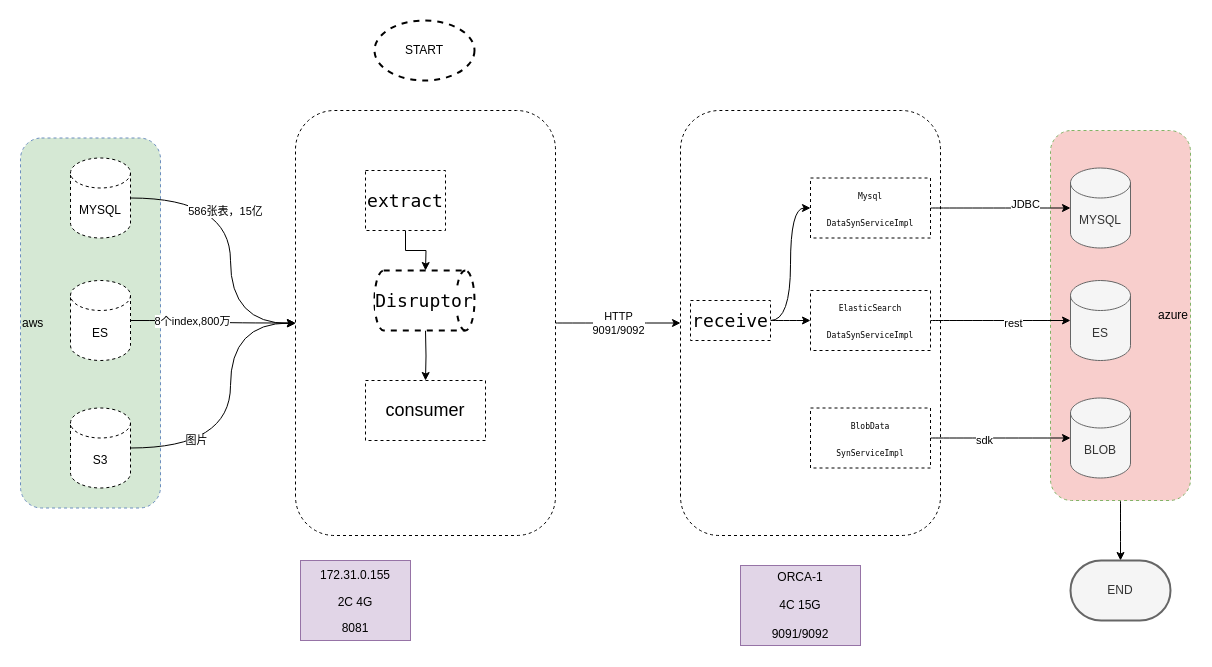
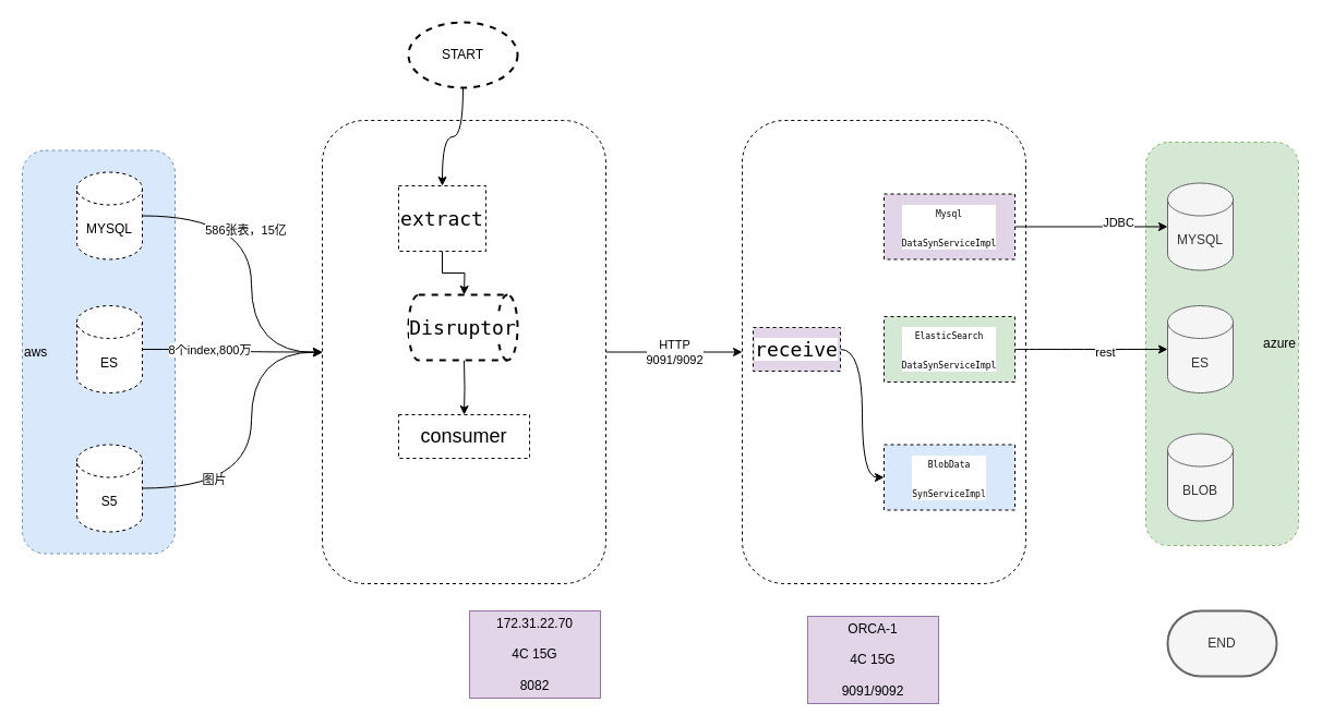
+ <mxCell id="22" value="" style="edgeStyle=orthogonalEdgeStyle;curved=1;rounded=0;orthogonalLoop=1;jettySize=auto;html=1;" edge="1" parent="1" source="23" target="19"><mxGeometry relative="1" as="geometry" /></mxCell>
- <mxCell id="36" value="&lt;pre style=&quot;background-color: rgb(255 , 255 , 255) ; font-family: &amp;#34;jetbrains mono&amp;#34; , monospace&quot;&gt;&lt;pre style=&quot;font-family: &amp;#34;jetbrains mono&amp;#34; , monospace&quot;&gt;&lt;pre style=&quot;font-family: &amp;#34;jetbrains mono&amp;#34; , monospace&quot;&gt;&lt;font style=&quot;font-size: 8px&quot;&gt;Mysql&lt;/font&gt;&lt;/pre&gt;&lt;pre style=&quot;font-family: &amp;#34;jetbrains mono&amp;#34; , monospace&quot;&gt;&lt;font style=&quot;font-size: 8px&quot;&gt;DataSynServiceImpl&lt;/font&gt;&lt;/pre&gt;&lt;/pre&gt;&lt;/pre&gt;" style="rounded=0;whiteSpace=wrap;html=1;shadow=0;dashed=1;" vertex="1" parent="1"><mxGeometry x="810" y="177.5" width="120" height="60" as="geometry" /></mxCell>
+ <mxCell id="36" value="&lt;pre style=&quot;background-color: rgb(255 , 255 , 255) ; font-family: &amp;#34;jetbrains mono&amp;#34; , monospace&quot;&gt;&lt;pre style=&quot;font-family: &amp;#34;jetbrains mono&amp;#34; , monospace&quot;&gt;&lt;pre style=&quot;font-family: &amp;#34;jetbrains mono&amp;#34; , monospace&quot;&gt;&lt;font style=&quot;font-size: 8px&quot;&gt;Mysql&lt;/font&gt;&lt;/pre&gt;&lt;pre style=&quot;font-family: &amp;#34;jetbrains mono&amp;#34; , monospace&quot;&gt;&lt;font style=&quot;font-size: 8px&quot;&gt;DataSynServiceImpl&lt;/font&gt;&lt;/pre&gt;&lt;/pre&gt;&lt;/pre&gt;" style="rounded=0;whiteSpace=wrap;html=1;shadow=0;dashed=1;fillColor=#e1d5e7;" vertex="1" parent="1"><mxGeometry x="810" y="177.5" width="120" height="60" as="geometry" /></mxCell>
- <mxCell id="28" style="edgeStyle=orthogonalEdgeStyle;curved=1;rounded=0;orthogonalLoop=1;jettySize=auto;html=1;entryX=0;entryY=0.5;entryDx=0;entryDy=0;" edge="1" parent="1" source="31" target="36"><mxGeometry relative="1" as="geometry" /></mxCell>
- <mxCell id="3" value="azure" style="rounded=1;whiteSpace=wrap;html=1;dashed=1;fillColor=#f8cecc;strokeColor=#82b366;align=right;" vertex="1" parent="1"><mxGeometry x="1050" y="130" width="140" height="370" as="geometry" /></mxCell>
+ <mxCell id="3" value="azure" style="rounded=1;whiteSpace=wrap;html=1;dashed=1;fillColor=#d5e8d4;strokeColor=#82b366;align=right;" vertex="1" parent="1"><mxGeometry x="1050" y="130" width="140" height="370" as="geometry" /></mxCell>
- <mxCell id="31" value="&lt;pre style=&quot;background-color: rgb(255 , 255 , 255) ; font-family: &amp;#34;jetbrains mono&amp;#34; , monospace ; font-size: 13.5pt&quot;&gt;&lt;pre style=&quot;font-family: &amp;#34;jetbrains mono&amp;#34; , monospace ; font-size: 13.5pt&quot;&gt;receive&lt;/pre&gt;&lt;/pre&gt;" style="rounded=0;whiteSpace=wrap;html=1;shadow=0;dashed=1;" vertex="1" parent="1"><mxGeometry x="690" y="300" width="80" height="40" as="geometry" /></mxCell>
+ <mxCell id="31" value="&lt;pre style=&quot;background-color: rgb(255 , 255 , 255) ; font-family: &amp;#34;jetbrains mono&amp;#34; , monospace ; font-size: 13.5pt&quot;&gt;&lt;pre style=&quot;font-family: &amp;#34;jetbrains mono&amp;#34; , monospace ; font-size: 13.5pt&quot;&gt;receive&lt;/pre&gt;&lt;/pre&gt;" style="rounded=0;whiteSpace=wrap;html=1;shadow=0;dashed=1;fillColor=#e1d5e7;" vertex="1" parent="1"><mxGeometry x="690" y="300" width="80" height="40" as="geometry" /></mxCell>
- <mxCell id="29" value="" style="edgeStyle=orthogonalEdgeStyle;curved=1;rounded=0;orthogonalLoop=1;jettySize=auto;html=1;" edge="1" parent="1" source="31" target="39"><mxGeometry relative="1" as="geometry" /></mxCell>
- <mxCell id="39" value="&lt;pre style=&quot;background-color: rgb(255 , 255 , 255) ; font-family: &amp;#34;jetbrains mono&amp;#34; , monospace&quot;&gt;&lt;pre style=&quot;font-family: &amp;#34;jetbrains mono&amp;#34; , monospace&quot;&gt;&lt;pre style=&quot;font-family: &amp;#34;jetbrains mono&amp;#34; , monospace&quot;&gt;&lt;font style=&quot;font-size: 8px&quot;&gt;ElasticSearch&lt;/font&gt;&lt;/pre&gt;&lt;pre style=&quot;font-family: &amp;#34;jetbrains mono&amp;#34; , monospace&quot;&gt;&lt;font style=&quot;font-size: 8px&quot;&gt;DataSynServiceImpl&lt;/font&gt;&lt;/pre&gt;&lt;/pre&gt;&lt;/pre&gt;" style="rounded=0;whiteSpace=wrap;html=1;shadow=0;dashed=1;" vertex="1" parent="1"><mxGeometry x="810" y="290" width="120" height="60" as="geometry" /></mxCell>
+ <mxCell id="39" value="&lt;pre style=&quot;background-color: rgb(255 , 255 , 255) ; font-family: &amp;#34;jetbrains mono&amp;#34; , monospace&quot;&gt;&lt;pre style=&quot;font-family: &amp;#34;jetbrains mono&amp;#34; , monospace&quot;&gt;&lt;pre style=&quot;font-family: &amp;#34;jetbrains mono&amp;#34; , monospace&quot;&gt;&lt;font style=&quot;font-size: 8px&quot;&gt;ElasticSearch&lt;/font&gt;&lt;/pre&gt;&lt;pre style=&quot;font-family: &amp;#34;jetbrains mono&amp;#34; , monospace&quot;&gt;&lt;font style=&quot;font-size: 8px&quot;&gt;DataSynServiceImpl&lt;/font&gt;&lt;/pre&gt;&lt;/pre&gt;&lt;/pre&gt;" style="rounded=0;whiteSpace=wrap;html=1;shadow=0;dashed=1;fillColor=#d5e8d4;" vertex="1" parent="1"><mxGeometry x="810" y="290" width="120" height="60" as="geometry" /></mxCell>
- <mxCell id="4" value="aws" style="rounded=1;whiteSpace=wrap;html=1;dashed=1;fillColor=#d5e8d4;strokeColor=#6c8ebf;align=left;" vertex="1" parent="1"><mxGeometry x="20" y="137.5" width="140" height="370" as="geometry" /></mxCell>
+ <mxCell id="4" value="aws" style="rounded=1;whiteSpace=wrap;html=1;dashed=1;fillColor=#dae8fc;strokeColor=#6c8ebf;align=left;" vertex="1" parent="1"><mxGeometry x="20" y="137.5" width="140" height="370" as="geometry" /></mxCell>
+ <mxCell id="30" style="edgeStyle=orthogonalEdgeStyle;curved=1;rounded=0;orthogonalLoop=1;jettySize=auto;html=1;entryX=0;entryY=0.5;entryDx=0;entryDy=0;" edge="1" parent="1" source="31" target="42"><mxGeometry relative="1" as="geometry" /></mxCell>
- <mxCell id="21" value="&lt;font style=&quot;font-size: 18px&quot;&gt;consumer&lt;/font&gt;" style="rounded=0;whiteSpace=wrap;html=1;shadow=0;dashed=1;" vertex="1" parent="1"><mxGeometry x="365" y="380" width="120" height="60" as="geometry" /></mxCell>
+ <mxCell id="21" value="&lt;font style=&quot;font-size: 18px&quot;&gt;consumer&lt;/font&gt;" style="rounded=0;whiteSpace=wrap;html=1;shadow=0;dashed=1;" vertex="1" parent="1"><mxGeometry x="365" y="380" width="120" height="40" as="geometry" /></mxCell>
- <mxCell id="42" value="&lt;pre style=&quot;background-color: rgb(255 , 255 , 255) ; font-family: &amp;#34;jetbrains mono&amp;#34; , monospace&quot;&gt;&lt;pre style=&quot;font-family: &amp;#34;jetbrains mono&amp;#34; , monospace&quot;&gt;&lt;pre style=&quot;font-family: &amp;#34;jetbrains mono&amp;#34; , monospace&quot;&gt;&lt;font style=&quot;font-size: 8px&quot;&gt;BlobData&lt;/font&gt;&lt;/pre&gt;&lt;pre style=&quot;font-family: &amp;#34;jetbrains mono&amp;#34; , monospace&quot;&gt;&lt;font style=&quot;font-size: 8px&quot;&gt;SynServiceImpl&lt;/font&gt;&lt;/pre&gt;&lt;/pre&gt;&lt;/pre&gt;" style="rounded=0;whiteSpace=wrap;html=1;shadow=0;dashed=1;" vertex="1" parent="1"><mxGeometry x="810" y="407.5" width="120" height="60" as="geometry" /></mxCell>
+ <mxCell id="42" value="&lt;pre style=&quot;background-color: rgb(255 , 255 , 255) ; font-family: &amp;#34;jetbrains mono&amp;#34; , monospace&quot;&gt;&lt;pre style=&quot;font-family: &amp;#34;jetbrains mono&amp;#34; , monospace&quot;&gt;&lt;pre style=&quot;font-family: &amp;#34;jetbrains mono&amp;#34; , monospace&quot;&gt;&lt;font style=&quot;font-size: 8px&quot;&gt;BlobData&lt;/font&gt;&lt;/pre&gt;&lt;pre style=&quot;font-family: &amp;#34;jetbrains mono&amp;#34; , monospace&quot;&gt;&lt;font style=&quot;font-size: 8px&quot;&gt;SynServiceImpl&lt;/font&gt;&lt;/pre&gt;&lt;/pre&gt;&lt;/pre&gt;" style="rounded=0;whiteSpace=wrap;html=1;shadow=0;dashed=1;fillColor=#dae8fc;" vertex="1" parent="1"><mxGeometry x="810" y="407.5" width="120" height="60" as="geometry" /></mxCell>
- <mxCell id="40" style="edgeStyle=orthogonalEdgeStyle;curved=1;rounded=0;orthogonalLoop=1;jettySize=auto;html=1;" edge="1" parent="1" source="42" target="35"><mxGeometry relative="1" as="geometry" /></mxCell>
- <mxCell id="41" value="sdk" style="edgeLabel;html=1;align=center;verticalAlign=middle;resizable=0;points=[];" vertex="1" connectable="0" parent="40"><mxGeometry x="-0.248" y="-2" relative="1" as="geometry"><mxPoint as="offset" /></mxGeometry></mxCell>
- <mxCell id="15" value="&lt;span&gt;S3&lt;/span&gt;" style="shape=cylinder3;whiteSpace=wrap;html=1;boundedLbl=1;backgroundOutline=1;size=15;dashed=1;" vertex="1" parent="1"><mxGeometry x="70" y="407.5" width="60" height="80" as="geometry" /></mxCell>
+ <mxCell id="15" value="&lt;span&gt;S5&lt;/span&gt;" style="shape=cylinder3;whiteSpace=wrap;html=1;boundedLbl=1;backgroundOutline=1;size=15;dashed=1;" vertex="1" parent="1"><mxGeometry x="70" y="407.5" width="60" height="80" as="geometry" /></mxCell>
- <mxCell id="2" value="" style="edgeStyle=orthogonalEdgeStyle;curved=1;rounded=0;orthogonalLoop=1;jettySize=auto;html=1;" edge="1" parent="1" source="3" target="43"><mxGeometry relative="1" as="geometry" /></mxCell>
- <mxCell id="5" value="&lt;p&gt;&lt;span style=&quot;vertical-align: sub&quot;&gt;172.31.0.155&lt;/span&gt;&lt;br&gt;&lt;/p&gt;&lt;p&gt;&lt;span&gt;2C 4G&lt;/span&gt;&lt;/p&gt;&lt;p&gt;&lt;span&gt;8081&lt;/span&gt;&lt;/p&gt;" style="rounded=0;whiteSpace=wrap;html=1;align=center;fillColor=#e1d5e7;strokeColor=#9673a6;" vertex="1" parent="1"><mxGeometry x="300" y="560" width="110" height="80" as="geometry" /></mxCell>
+ <mxCell id="6" value="172.31.22.70&lt;br&gt;&lt;br&gt;4C 15G&lt;br&gt;&lt;br&gt;8082" style="rounded=0;whiteSpace=wrap;html=1;fillColor=#e1d5e7;strokeColor=#9673a6;" vertex="1" parent="1"><mxGeometry x="430" y="560" width="120" height="80" as="geometry" /></mxCell>
